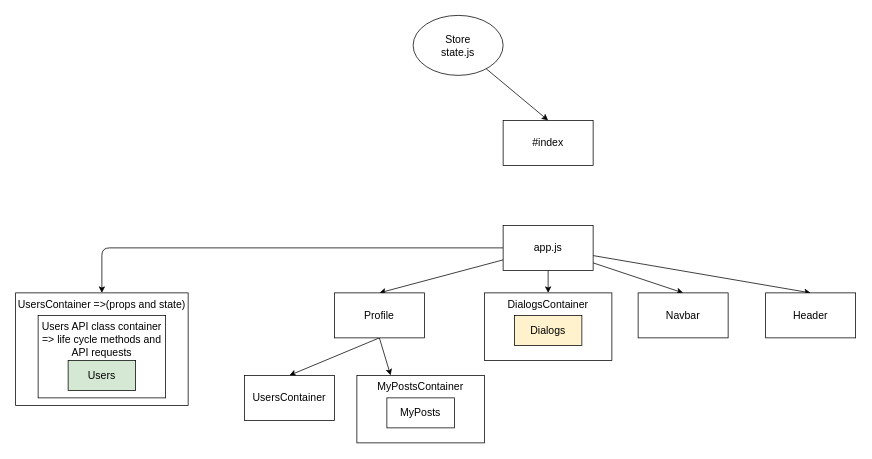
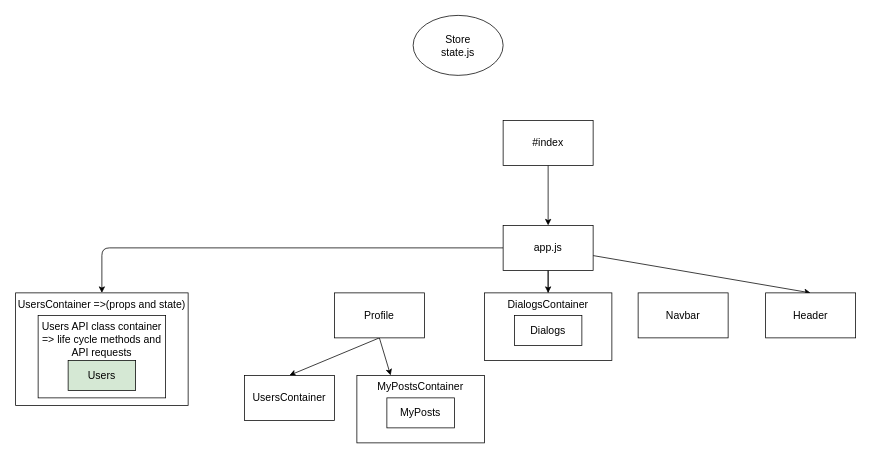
- <mxCell id="18" style="edgeStyle=none;html=1;entryX=0.5;entryY=0;entryDx=0;entryDy=0;fontSize=14;" parent="1" source="19" target="3" edge="1"><mxGeometry relative="1" as="geometry" /></mxCell>
+ <mxCell id="2" value="" style="edgeStyle=none;html=1;fontSize=14;" parent="1" source="3" target="9" edge="1"><mxGeometry relative="1" as="geometry" /></mxCell>
- <mxCell id="4" value="" style="edgeStyle=none;html=1;fontSize=14;entryX=0.5;entryY=0;entryDx=0;entryDy=0;" parent="1" source="9" target="12" edge="1"><mxGeometry relative="1" as="geometry" /></mxCell>
+ <mxCell id="4" value="" style="edgeStyle=none;html=1;fontSize=14;" parent="1" source="9" target="15" edge="1"><mxGeometry relative="1" as="geometry" /></mxCell>
- <mxCell id="6" value="" style="edgeStyle=none;html=1;entryX=0.5;entryY=0;entryDx=0;entryDy=0;" parent="1" source="9" target="20" edge="1"><mxGeometry relative="1" as="geometry" /></mxCell>
- <mxCell id="15" value="Dialogs" style="rounded=0;whiteSpace=wrap;html=1;fontSize=14;fillColor=#fff2cc;" parent="1" vertex="1"><mxGeometry x="685" y="420" width="90" height="40" as="geometry" /></mxCell>
+ <mxCell id="15" value="Dialogs" style="rounded=0;whiteSpace=wrap;html=1;fontSize=14;" parent="1" vertex="1"><mxGeometry x="685" y="420" width="90" height="40" as="geometry" /></mxCell>
